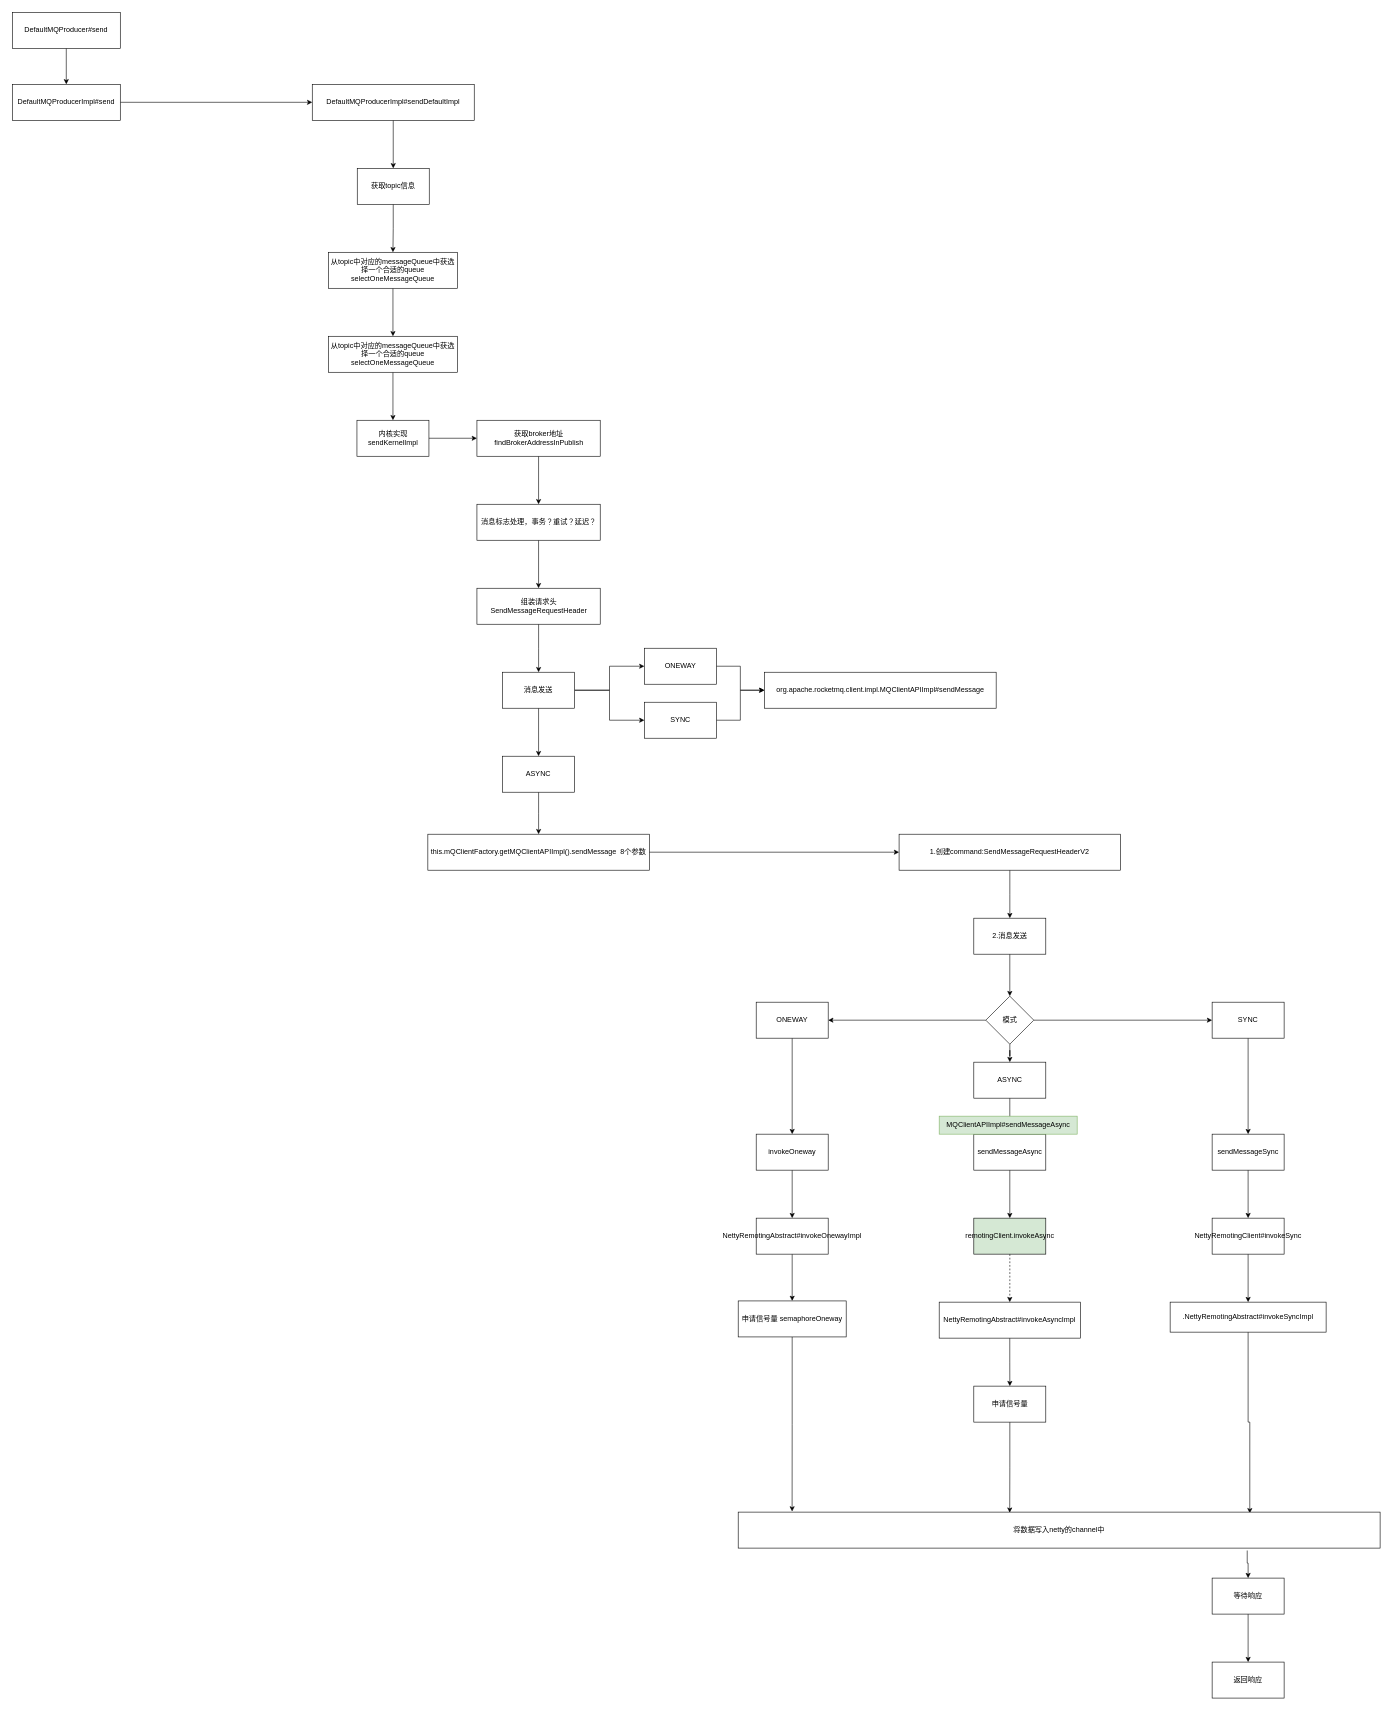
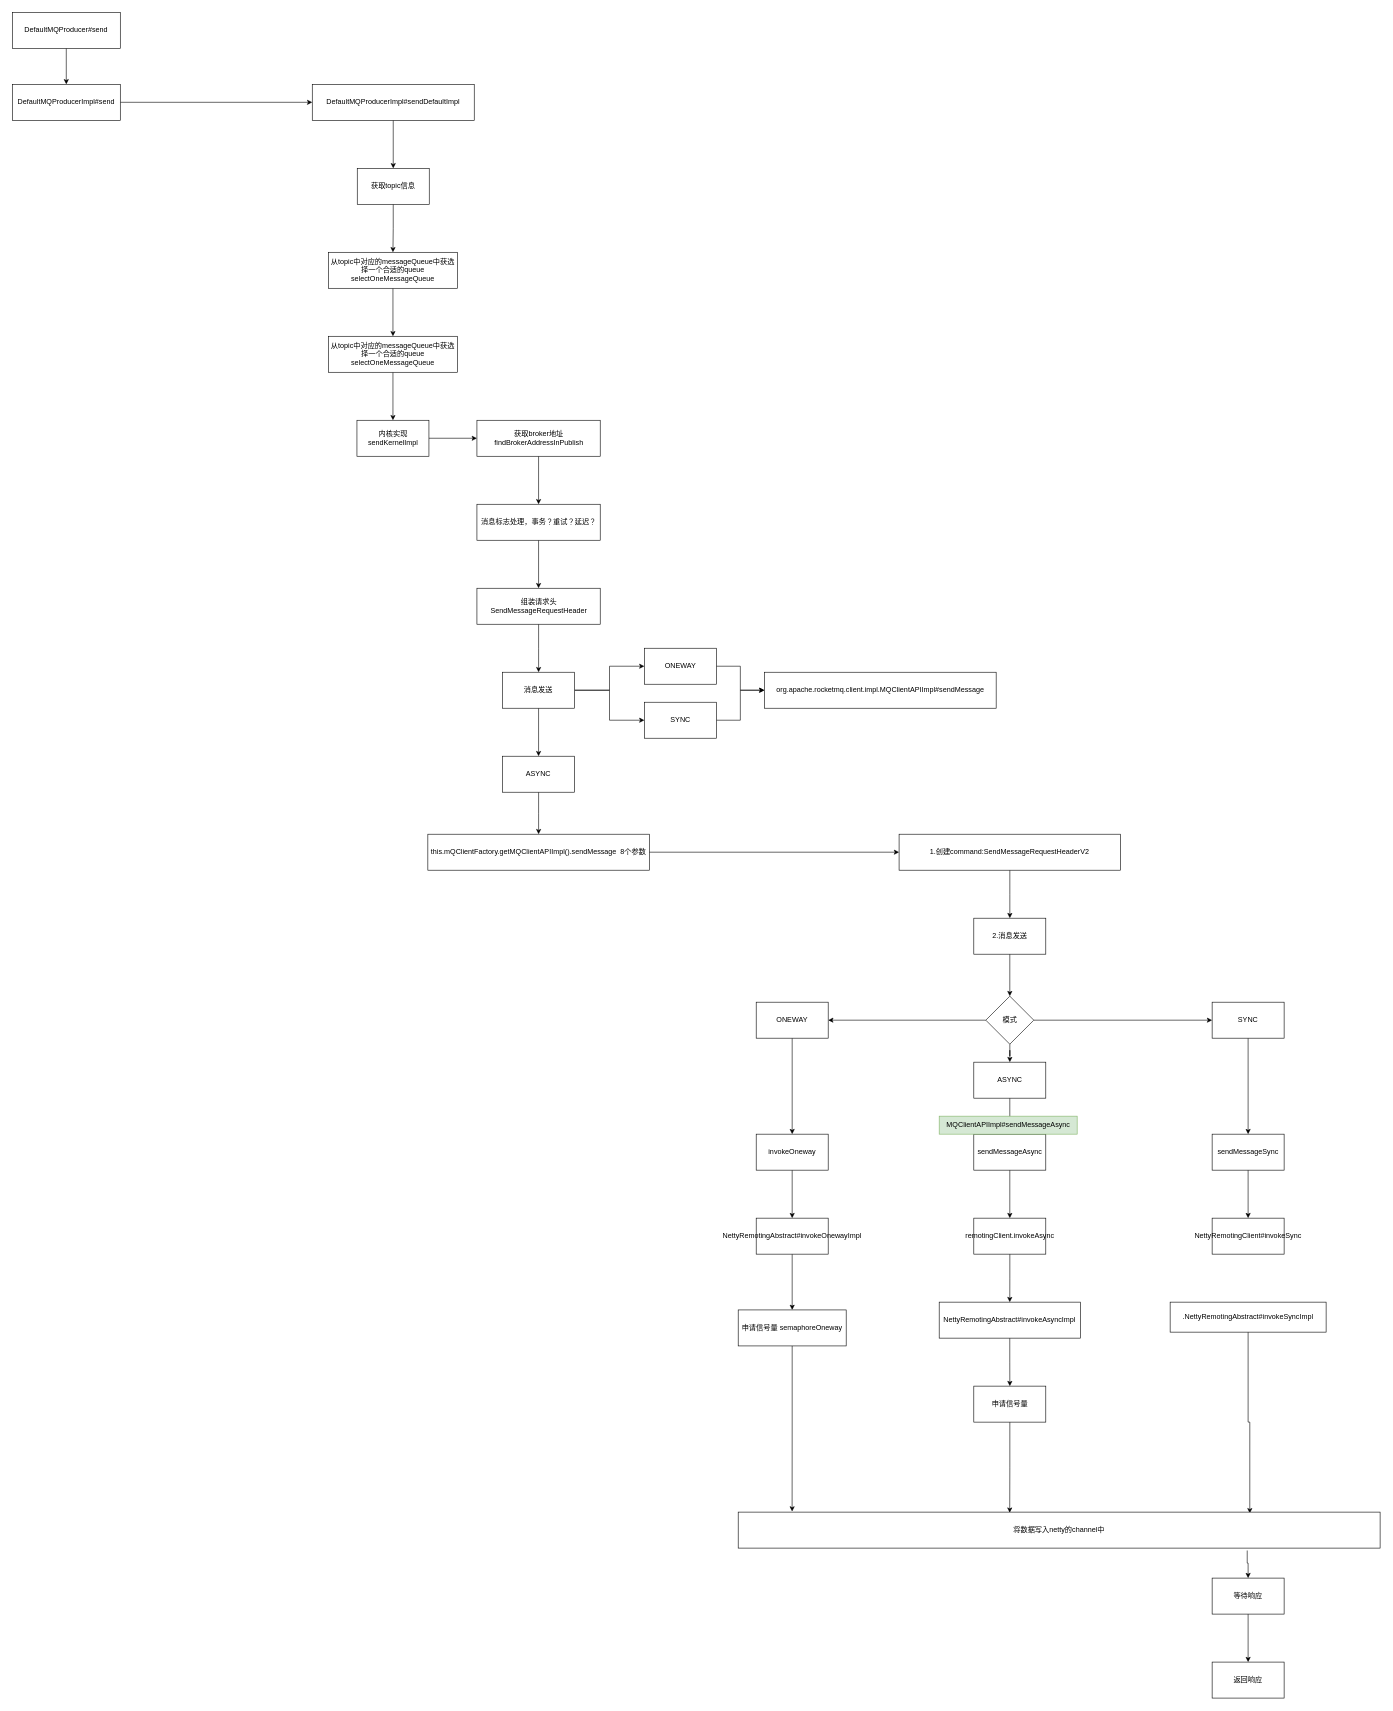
- <mxCell id="57" value="remotingClient.invokeAsync" style="whiteSpace=wrap;html=1;rounded=0;fillColor=#d5e8d4;" vertex="1" parent="1"><mxGeometry x="1622.75" y="2030" width="120" height="60" as="geometry" /></mxCell>
+ <mxCell id="57" value="remotingClient.invokeAsync" style="whiteSpace=wrap;html=1;rounded=0;" vertex="1" parent="1"><mxGeometry x="1622.75" y="2030" width="120" height="60" as="geometry" /></mxCell>
- <mxCell id="56" value="" style="edgeStyle=orthogonalEdgeStyle;rounded=0;orthogonalLoop=1;jettySize=auto;html=1;dashed=1;" edge="1" parent="1" source="57" target="59"><mxGeometry relative="1" as="geometry" /></mxCell>
+ <mxCell id="56" value="" style="edgeStyle=orthogonalEdgeStyle;rounded=0;orthogonalLoop=1;jettySize=auto;html=1;" edge="1" parent="1" source="57" target="59"><mxGeometry relative="1" as="geometry" /></mxCell>
- <mxCell id="66" value="" style="edgeStyle=orthogonalEdgeStyle;rounded=0;orthogonalLoop=1;jettySize=auto;html=1;" edge="1" parent="1" source="67" target="69"><mxGeometry relative="1" as="geometry" /></mxCell>
- <mxCell id="65" value="申请信号量&amp;nbsp;semaphoreOneway" style="whiteSpace=wrap;html=1;rounded=0;" vertex="1" parent="1"><mxGeometry x="1230" y="2168" width="180" height="60" as="geometry" /></mxCell>
+ <mxCell id="65" value="申请信号量&amp;nbsp;semaphoreOneway" style="whiteSpace=wrap;html=1;rounded=0;" vertex="1" parent="1"><mxGeometry x="1230" y="2183" width="180" height="60" as="geometry" /></mxCell>
